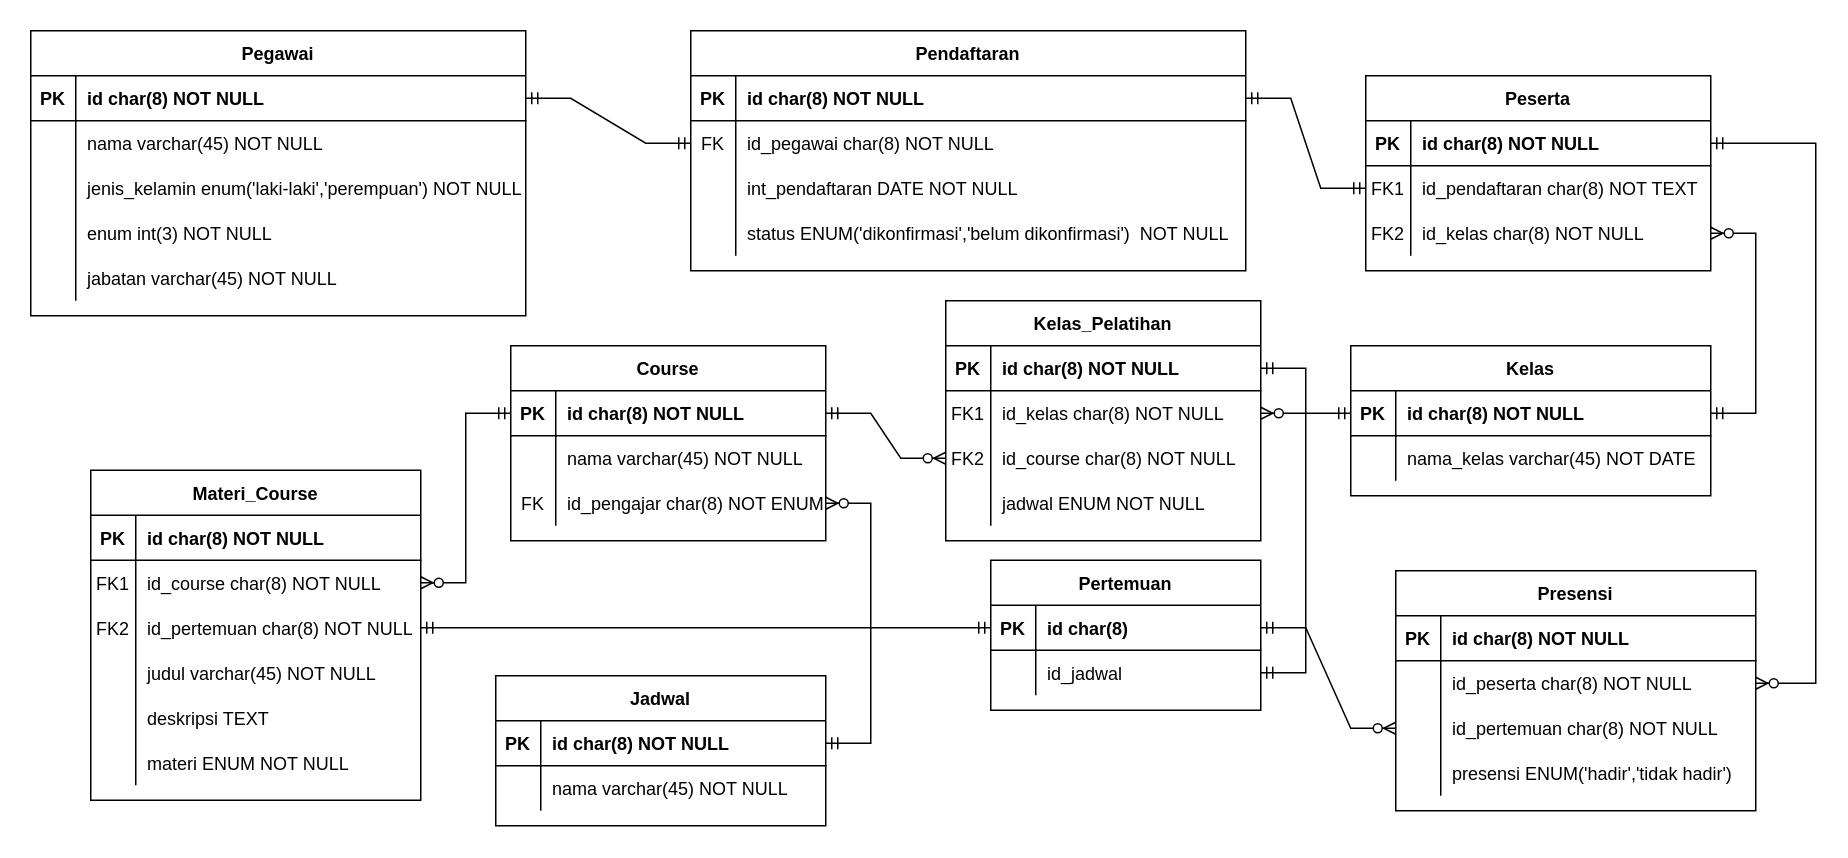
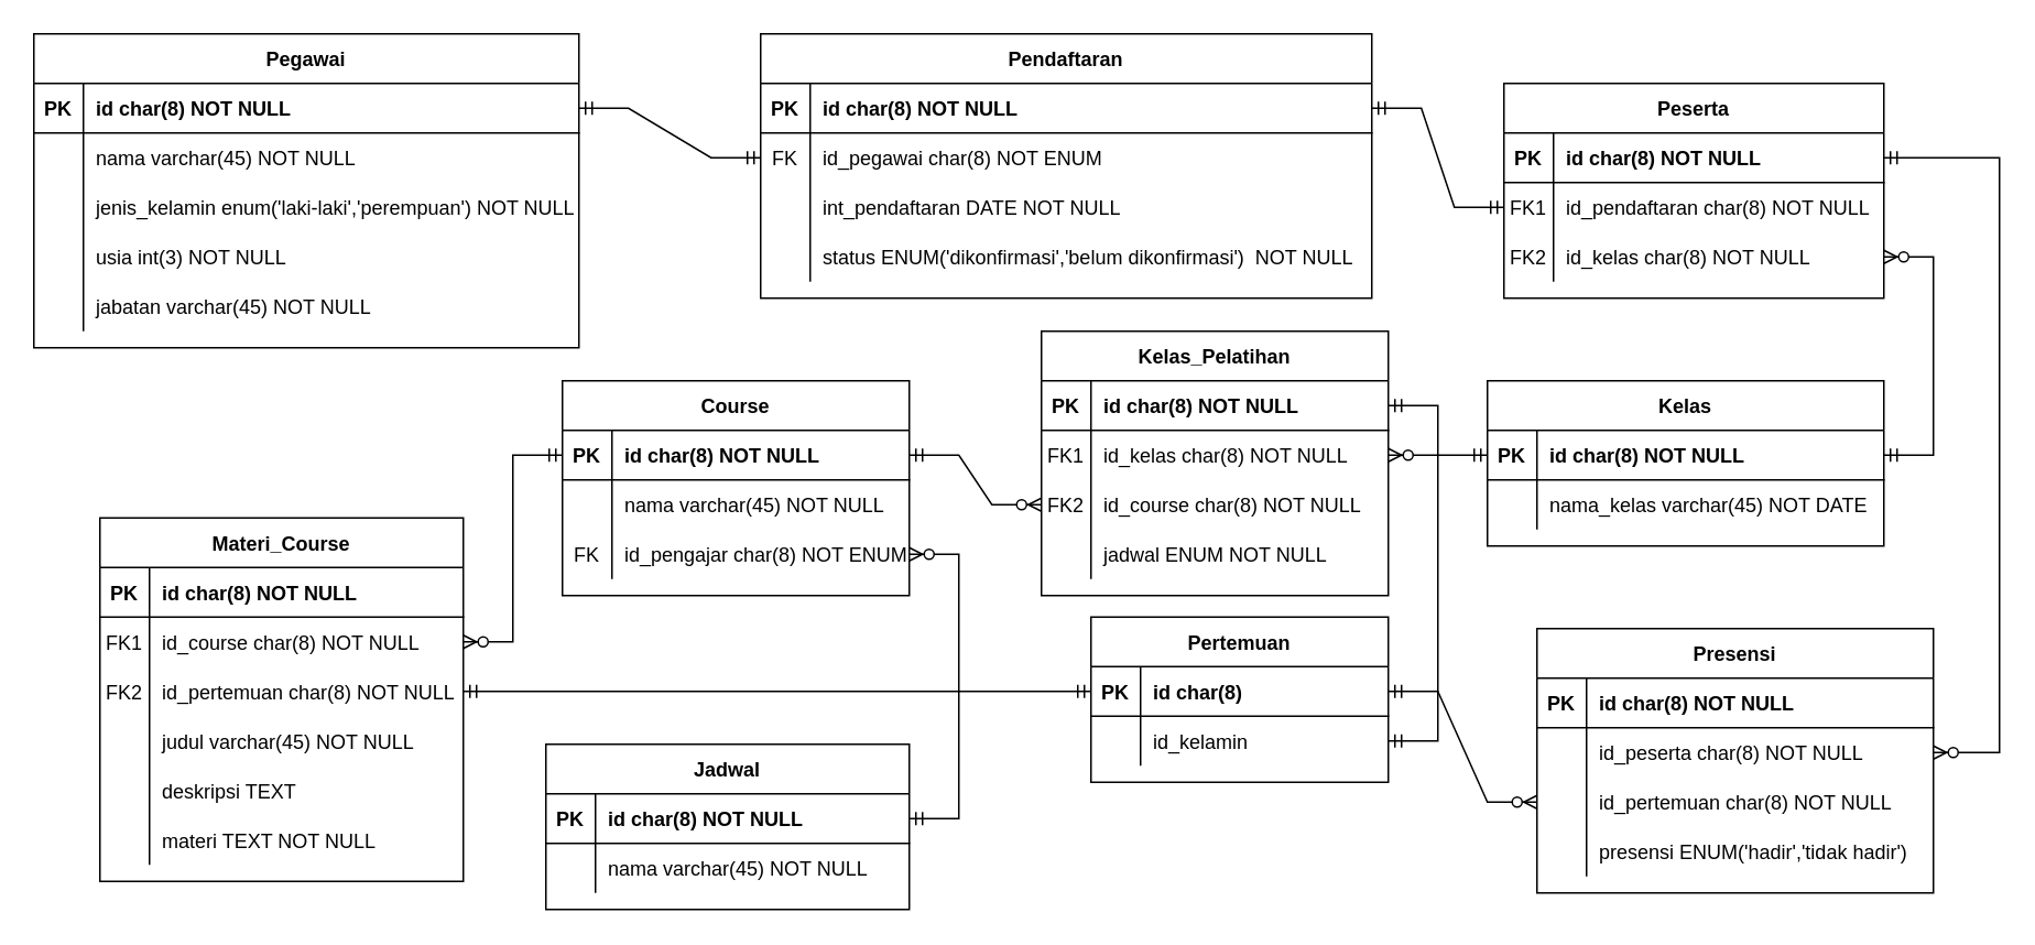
- <mxCell id="24" value="id_pegawai char(8) NOT NULL" style="shape=partialRectangle;connectable=0;fillColor=none;top=0;left=0;bottom=0;right=0;align=left;spacingLeft=6;overflow=hidden;" vertex="1" parent="22"><mxGeometry x="30" width="340" height="30" as="geometry"><mxRectangle width="340" height="30" as="alternateBounds" /></mxGeometry></mxCell>
+ <mxCell id="24" value="id_pegawai char(8) NOT ENUM" style="shape=partialRectangle;connectable=0;fillColor=none;top=0;left=0;bottom=0;right=0;align=left;spacingLeft=6;overflow=hidden;" vertex="1" parent="22"><mxGeometry x="30" width="340" height="30" as="geometry"><mxRectangle width="340" height="30" as="alternateBounds" /></mxGeometry></mxCell>
- <mxCell id="37" value="id_pendaftaran char(8) NOT TEXT" style="shape=partialRectangle;connectable=0;fillColor=none;top=0;left=0;bottom=0;right=0;align=left;spacingLeft=6;overflow=hidden;" vertex="1" parent="35"><mxGeometry x="30" width="200" height="30" as="geometry"><mxRectangle width="200" height="30" as="alternateBounds" /></mxGeometry></mxCell>
+ <mxCell id="37" value="id_pendaftaran char(8) NOT NULL" style="shape=partialRectangle;connectable=0;fillColor=none;top=0;left=0;bottom=0;right=0;align=left;spacingLeft=6;overflow=hidden;" vertex="1" parent="35"><mxGeometry x="30" width="200" height="30" as="geometry"><mxRectangle width="200" height="30" as="alternateBounds" /></mxGeometry></mxCell>
- <mxCell id="14" value="enum int(3) NOT NULL" style="shape=partialRectangle;connectable=0;fillColor=none;top=0;left=0;bottom=0;right=0;align=left;spacingLeft=6;overflow=hidden;" vertex="1" parent="12"><mxGeometry x="30" width="300" height="30" as="geometry"><mxRectangle width="300" height="30" as="alternateBounds" /></mxGeometry></mxCell>
+ <mxCell id="14" value="usia int(3) NOT NULL" style="shape=partialRectangle;connectable=0;fillColor=none;top=0;left=0;bottom=0;right=0;align=left;spacingLeft=6;overflow=hidden;" vertex="1" parent="12"><mxGeometry x="30" width="300" height="30" as="geometry"><mxRectangle width="300" height="30" as="alternateBounds" /></mxGeometry></mxCell>
- <mxCell id="110" value="id_jadwal" style="shape=partialRectangle;connectable=0;fillColor=none;top=0;left=0;bottom=0;right=0;align=left;spacingLeft=6;overflow=hidden;" vertex="1" parent="108"><mxGeometry x="30" width="150" height="30" as="geometry"><mxRectangle width="150" height="30" as="alternateBounds" /></mxGeometry></mxCell>
+ <mxCell id="110" value="id_kelamin" style="shape=partialRectangle;connectable=0;fillColor=none;top=0;left=0;bottom=0;right=0;align=left;spacingLeft=6;overflow=hidden;" vertex="1" parent="108"><mxGeometry x="30" width="150" height="30" as="geometry"><mxRectangle width="150" height="30" as="alternateBounds" /></mxGeometry></mxCell>
- <mxCell id="102" value="materi ENUM NOT NULL" style="shape=partialRectangle;connectable=0;fillColor=none;top=0;left=0;bottom=0;right=0;align=left;spacingLeft=6;overflow=hidden;" vertex="1" parent="100"><mxGeometry x="30" width="190" height="30" as="geometry"><mxRectangle width="190" height="30" as="alternateBounds" /></mxGeometry></mxCell>
+ <mxCell id="102" value="materi TEXT NOT NULL" style="shape=partialRectangle;connectable=0;fillColor=none;top=0;left=0;bottom=0;right=0;align=left;spacingLeft=6;overflow=hidden;" vertex="1" parent="100"><mxGeometry x="30" width="190" height="30" as="geometry"><mxRectangle width="190" height="30" as="alternateBounds" /></mxGeometry></mxCell>
